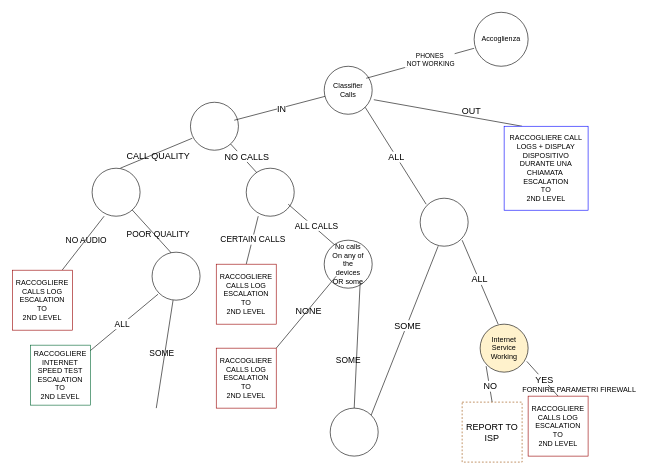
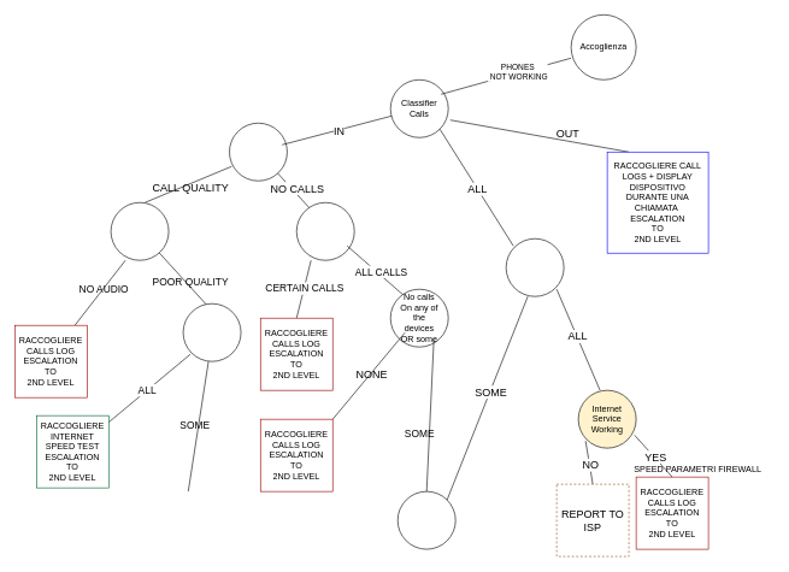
- <mxCell id="56" value="FORNIRE PARAMETRI FIREWALL" style="text;html=1;align=center;verticalAlign=middle;resizable=0;points=[];autosize=1;strokeColor=none;fillColor=none;" vertex="1" parent="1"><mxGeometry x="860" y="635" width="210" height="30" as="geometry" /></mxCell>
+ <mxCell id="56" value="SPEED PARAMETRI FIREWALL" style="text;html=1;align=center;verticalAlign=middle;resizable=0;points=[];autosize=1;strokeColor=none;fillColor=none;" vertex="1" parent="1"><mxGeometry x="860" y="635" width="210" height="30" as="geometry" /></mxCell>
